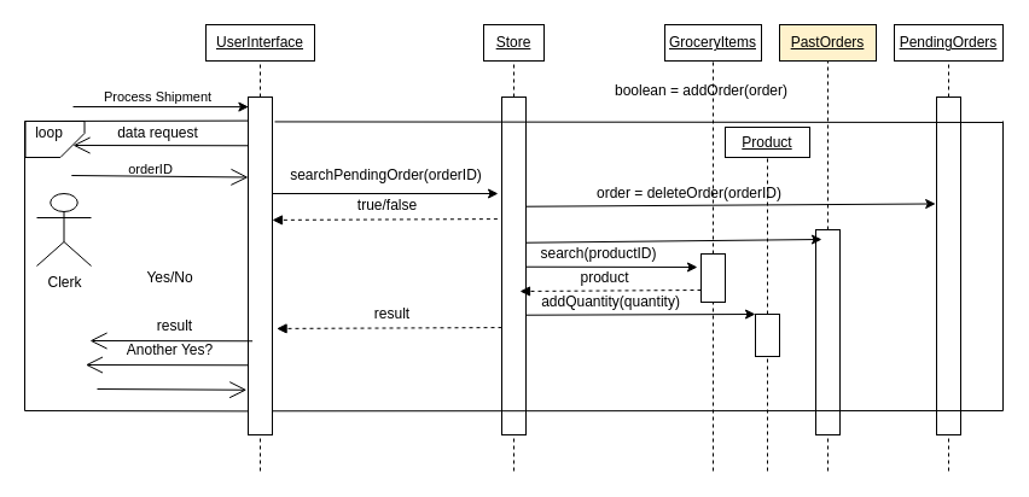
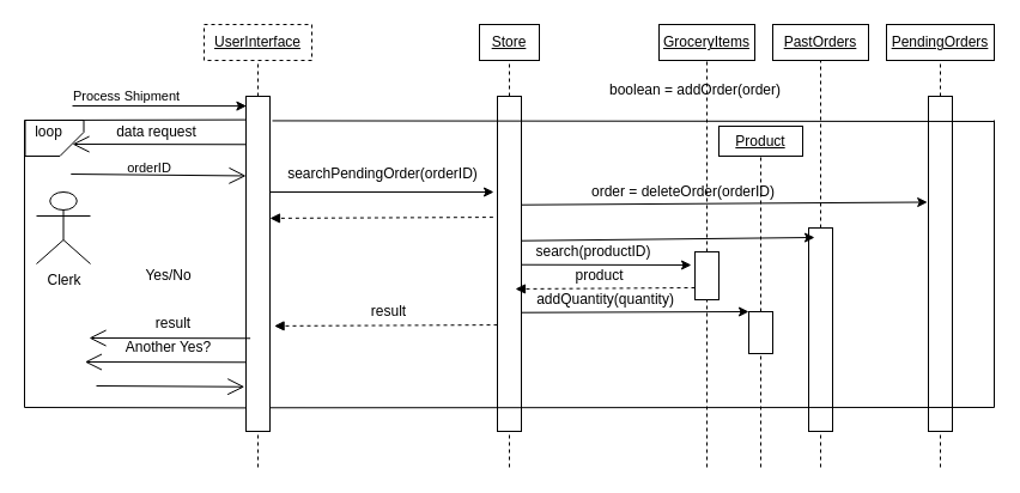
- <mxCell id="2" value="&lt;u&gt;UserInterface&lt;/u&gt;" style="rounded=0;whiteSpace=wrap;html=1;" parent="1" vertex="1"><mxGeometry x="170" y="20" width="90" height="30" as="geometry" /></mxCell>
+ <mxCell id="2" value="&lt;u&gt;UserInterface&lt;/u&gt;" style="rounded=0;whiteSpace=wrap;html=1;dashed=1;" parent="1" vertex="1"><mxGeometry x="170" y="20" width="90" height="30" as="geometry" /></mxCell>
- <mxCell id="29" value="&lt;u&gt;PastOrders&lt;/u&gt;" style="rounded=0;whiteSpace=wrap;html=1;fillColor=#fff2cc;" vertex="1" parent="1"><mxGeometry x="645" y="20" width="80" height="30" as="geometry" /></mxCell>
+ <mxCell id="29" value="&lt;u&gt;PastOrders&lt;/u&gt;" style="rounded=0;whiteSpace=wrap;html=1;" vertex="1" parent="1"><mxGeometry x="645" y="20" width="80" height="30" as="geometry" /></mxCell>
- <mxCell id="26" value="&lt;span style=&quot;font-size: 11px ; background-color: rgb(255 , 255 , 255)&quot;&gt;Process Shipment&lt;/span&gt;" style="text;html=1;align=center;verticalAlign=middle;resizable=0;points=[];autosize=1;" parent="1" vertex="1"><mxGeometry x="75" y="70" width="110" height="20" as="geometry" /></mxCell>
+ <mxCell id="26" value="&lt;span style=&quot;font-size: 11px ; background-color: rgb(255 , 255 , 255)&quot;&gt;Process Shipment&lt;/span&gt;" style="text;html=1;align=center;verticalAlign=middle;resizable=0;points=[];autosize=1;" parent="1" vertex="1"><mxGeometry x="50" y="70" width="110" height="20" as="geometry" /></mxCell>
- <mxCell id="28" value="true/false" style="text;html=1;align=center;verticalAlign=middle;resizable=0;points=[];autosize=1;" vertex="1" parent="1"><mxGeometry x="285.4" y="160" width="70" height="20" as="geometry" /></mxCell>
